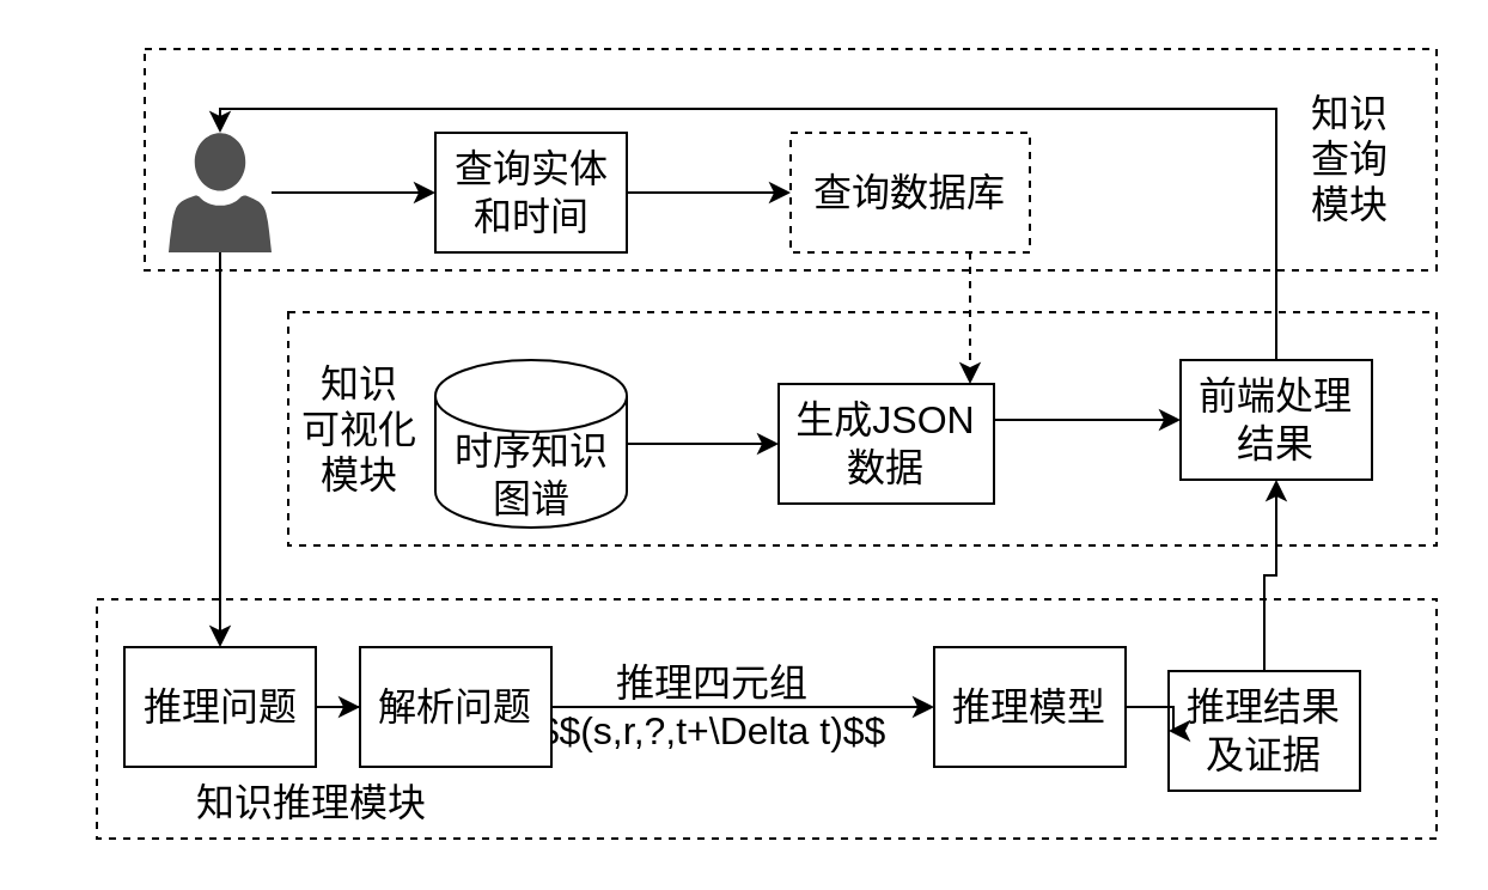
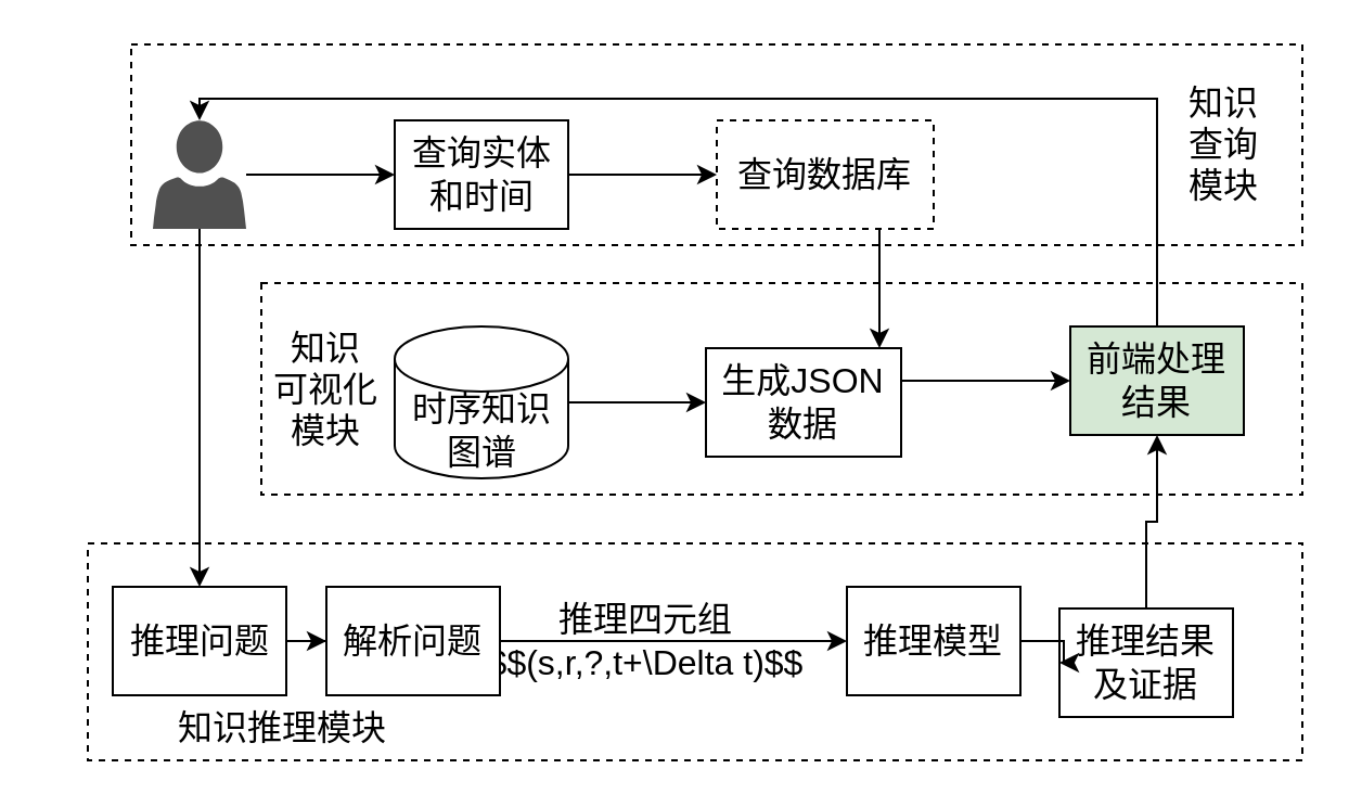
- <mxCell id="9" style="edgeStyle=orthogonalEdgeStyle;rounded=0;orthogonalLoop=1;jettySize=auto;html=1;exitX=0.75;exitY=1;exitDx=0;exitDy=0;fontSize=16;dashed=1;" edge="1" parent="1" source="10" target="19"><mxGeometry relative="1" as="geometry"><Array as="points"><mxPoint x="390" y="170" /><mxPoint x="390" y="170" /></Array></mxGeometry></mxCell>
+ <mxCell id="9" style="edgeStyle=orthogonalEdgeStyle;rounded=0;orthogonalLoop=1;jettySize=auto;html=1;exitX=0.75;exitY=1;exitDx=0;exitDy=0;fontSize=16;" edge="1" parent="1" source="10" target="19"><mxGeometry relative="1" as="geometry"><Array as="points"><mxPoint x="390" y="170" /><mxPoint x="390" y="170" /></Array></mxGeometry></mxCell>
- <mxCell id="20" value="前端处理结果" style="rounded=0;whiteSpace=wrap;html=1;fontSize=16;" vertex="1" parent="1"><mxGeometry x="493" y="150" width="80" height="50" as="geometry" /></mxCell>
+ <mxCell id="20" value="前端处理结果" style="rounded=0;whiteSpace=wrap;html=1;fontSize=16;fillColor=#d5e8d4;" vertex="1" parent="1"><mxGeometry x="493" y="150" width="80" height="50" as="geometry" /></mxCell>
